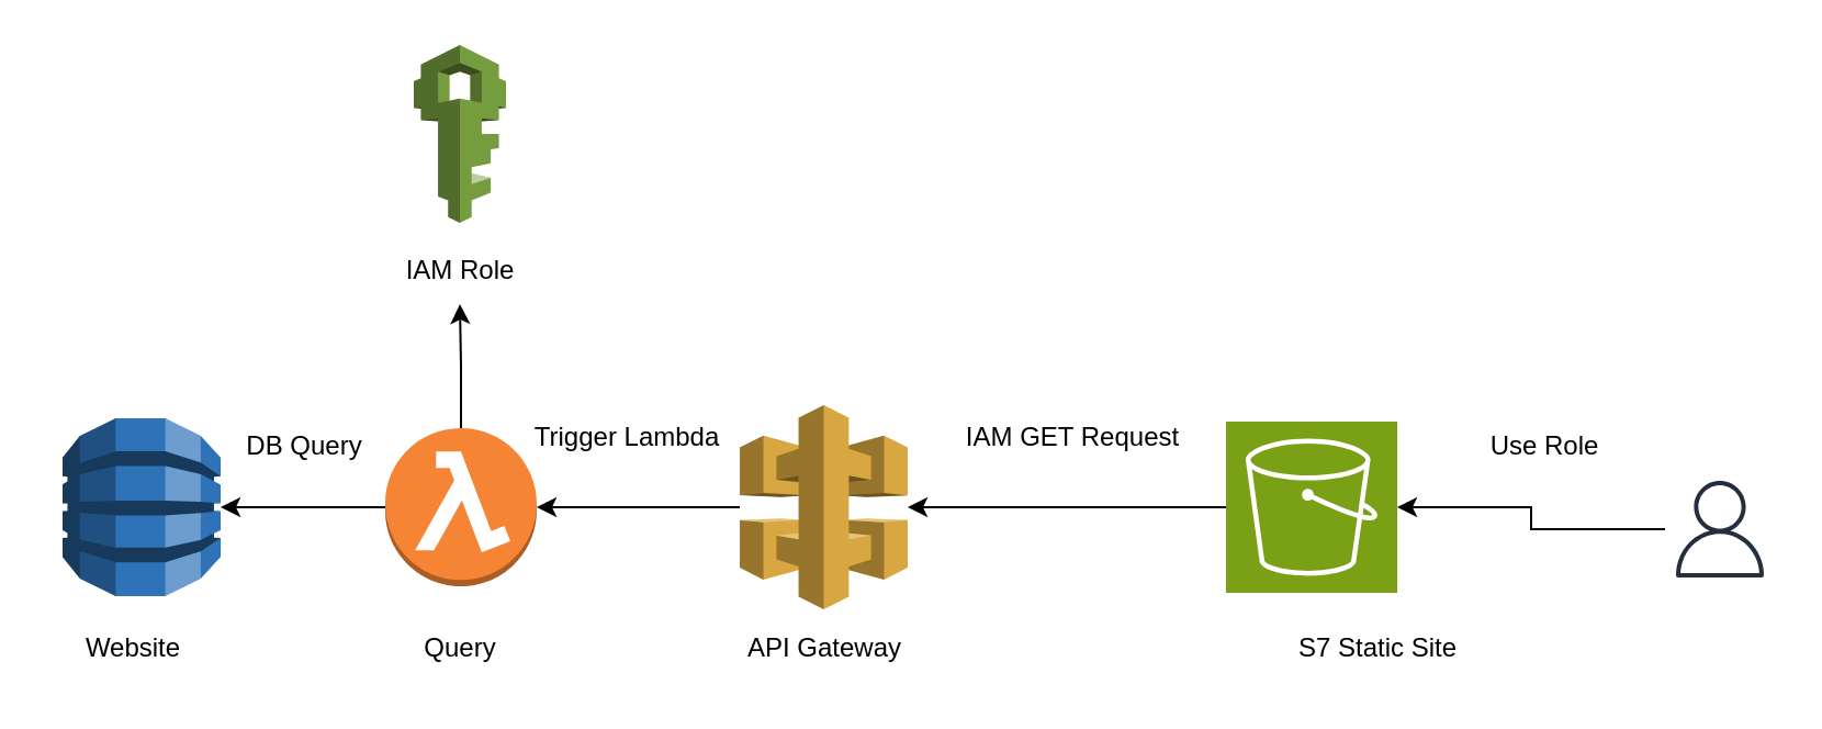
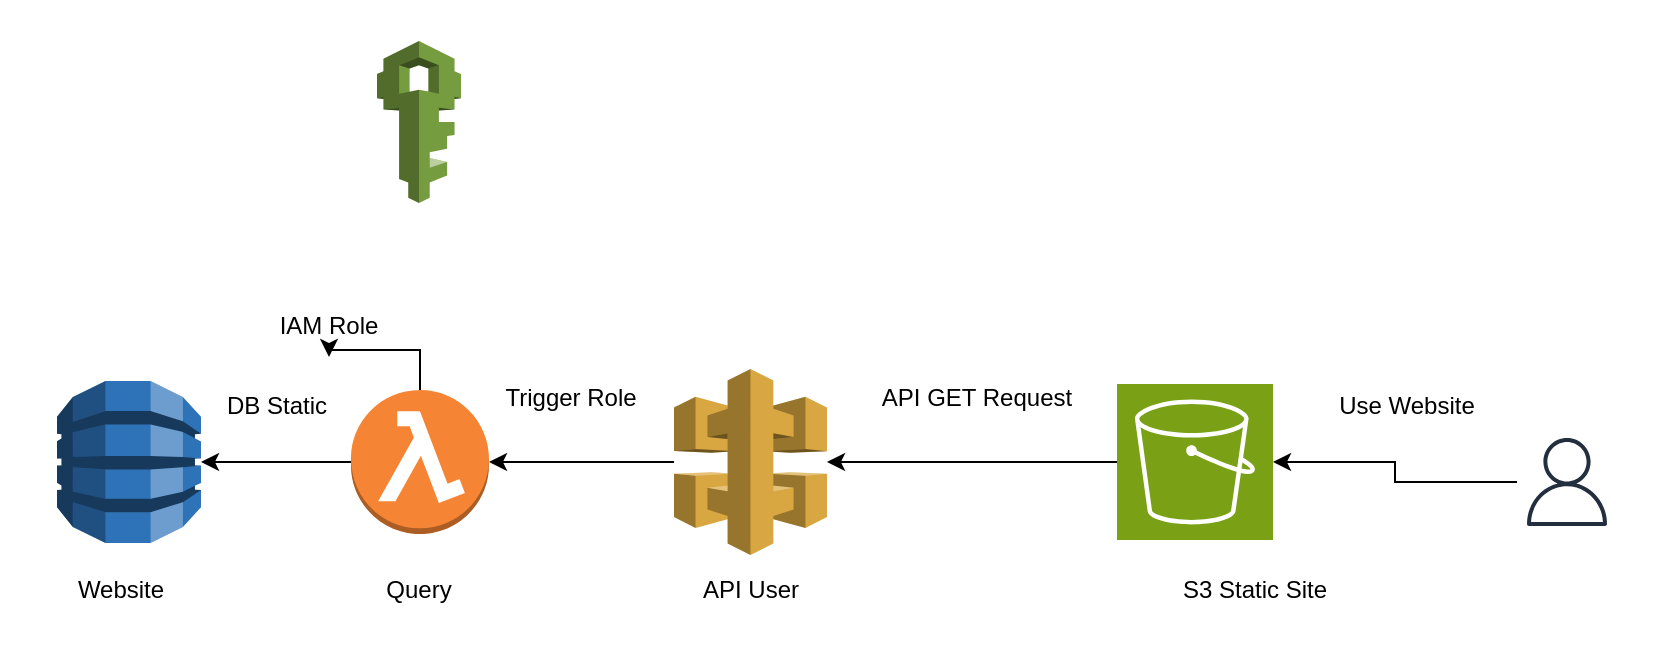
- <mxCell id="12" value="IAM Role" style="text;html=1;align=center;verticalAlign=middle;resizable=0;points=[];autosize=1;strokeColor=none;fillColor=none;" vertex="1" parent="1"><mxGeometry x="174" y="108" width="70" height="30" as="geometry" /></mxCell>
+ <mxCell id="12" value="IAM Role" style="text;html=1;align=center;verticalAlign=middle;resizable=0;points=[];autosize=1;strokeColor=none;fillColor=none;" vertex="1" parent="1"><mxGeometry x="129" y="148" width="70" height="30" as="geometry" /></mxCell>
- <mxCell id="14" value="Trigger Lambda" style="text;html=1;align=center;verticalAlign=middle;resizable=0;points=[];autosize=1;strokeColor=none;fillColor=none;" vertex="1" parent="1"><mxGeometry x="230" y="184" width="110" height="30" as="geometry" /></mxCell>
+ <mxCell id="14" value="Trigger Role" style="text;html=1;align=center;verticalAlign=middle;resizable=0;points=[];autosize=1;strokeColor=none;fillColor=none;" vertex="1" parent="1"><mxGeometry x="230" y="184" width="110" height="30" as="geometry" /></mxCell>
- <mxCell id="15" value="IAM GET Request" style="text;html=1;align=center;verticalAlign=middle;resizable=0;points=[];autosize=1;strokeColor=none;fillColor=none;" vertex="1" parent="1"><mxGeometry x="428" y="184" width="120" height="30" as="geometry" /></mxCell>
+ <mxCell id="15" value="API GET Request" style="text;html=1;align=center;verticalAlign=middle;resizable=0;points=[];autosize=1;strokeColor=none;fillColor=none;" vertex="1" parent="1"><mxGeometry x="428" y="184" width="120" height="30" as="geometry" /></mxCell>
- <mxCell id="13" value="DB Query" style="text;html=1;align=center;verticalAlign=middle;resizable=0;points=[];autosize=1;strokeColor=none;fillColor=none;" vertex="1" parent="1"><mxGeometry x="98" y="188" width="80" height="30" as="geometry" /></mxCell>
+ <mxCell id="13" value="DB Static" style="text;html=1;align=center;verticalAlign=middle;resizable=0;points=[];autosize=1;strokeColor=none;fillColor=none;" vertex="1" parent="1"><mxGeometry x="98" y="188" width="80" height="30" as="geometry" /></mxCell>
- <mxCell id="21" value="Use Role" style="text;html=1;align=center;verticalAlign=middle;resizable=0;points=[];autosize=1;strokeColor=none;fillColor=none;" vertex="1" parent="1"><mxGeometry x="658" y="188" width="90" height="30" as="geometry" /></mxCell>
+ <mxCell id="21" value="Use Website" style="text;html=1;align=center;verticalAlign=middle;resizable=0;points=[];autosize=1;strokeColor=none;fillColor=none;" vertex="1" parent="1"><mxGeometry x="658" y="188" width="90" height="30" as="geometry" /></mxCell>
- <mxCell id="11" value="API Gateway" style="text;html=1;align=center;verticalAlign=middle;resizable=0;points=[];autosize=1;strokeColor=none;fillColor=none;" vertex="1" parent="1"><mxGeometry x="329.75" y="280" width="90" height="30" as="geometry" /></mxCell>
+ <mxCell id="11" value="API User" style="text;html=1;align=center;verticalAlign=middle;resizable=0;points=[];autosize=1;strokeColor=none;fillColor=none;" vertex="1" parent="1"><mxGeometry x="329.75" y="280" width="90" height="30" as="geometry" /></mxCell>
- <mxCell id="20" value="S7 Static Site" style="text;html=1;align=center;verticalAlign=middle;resizable=0;points=[];autosize=1;strokeColor=none;fillColor=none;" vertex="1" parent="1"><mxGeometry x="577" y="280" width="100" height="30" as="geometry" /></mxCell>
+ <mxCell id="20" value="S3 Static Site" style="text;html=1;align=center;verticalAlign=middle;resizable=0;points=[];autosize=1;strokeColor=none;fillColor=none;" vertex="1" parent="1"><mxGeometry x="577" y="280" width="100" height="30" as="geometry" /></mxCell>
